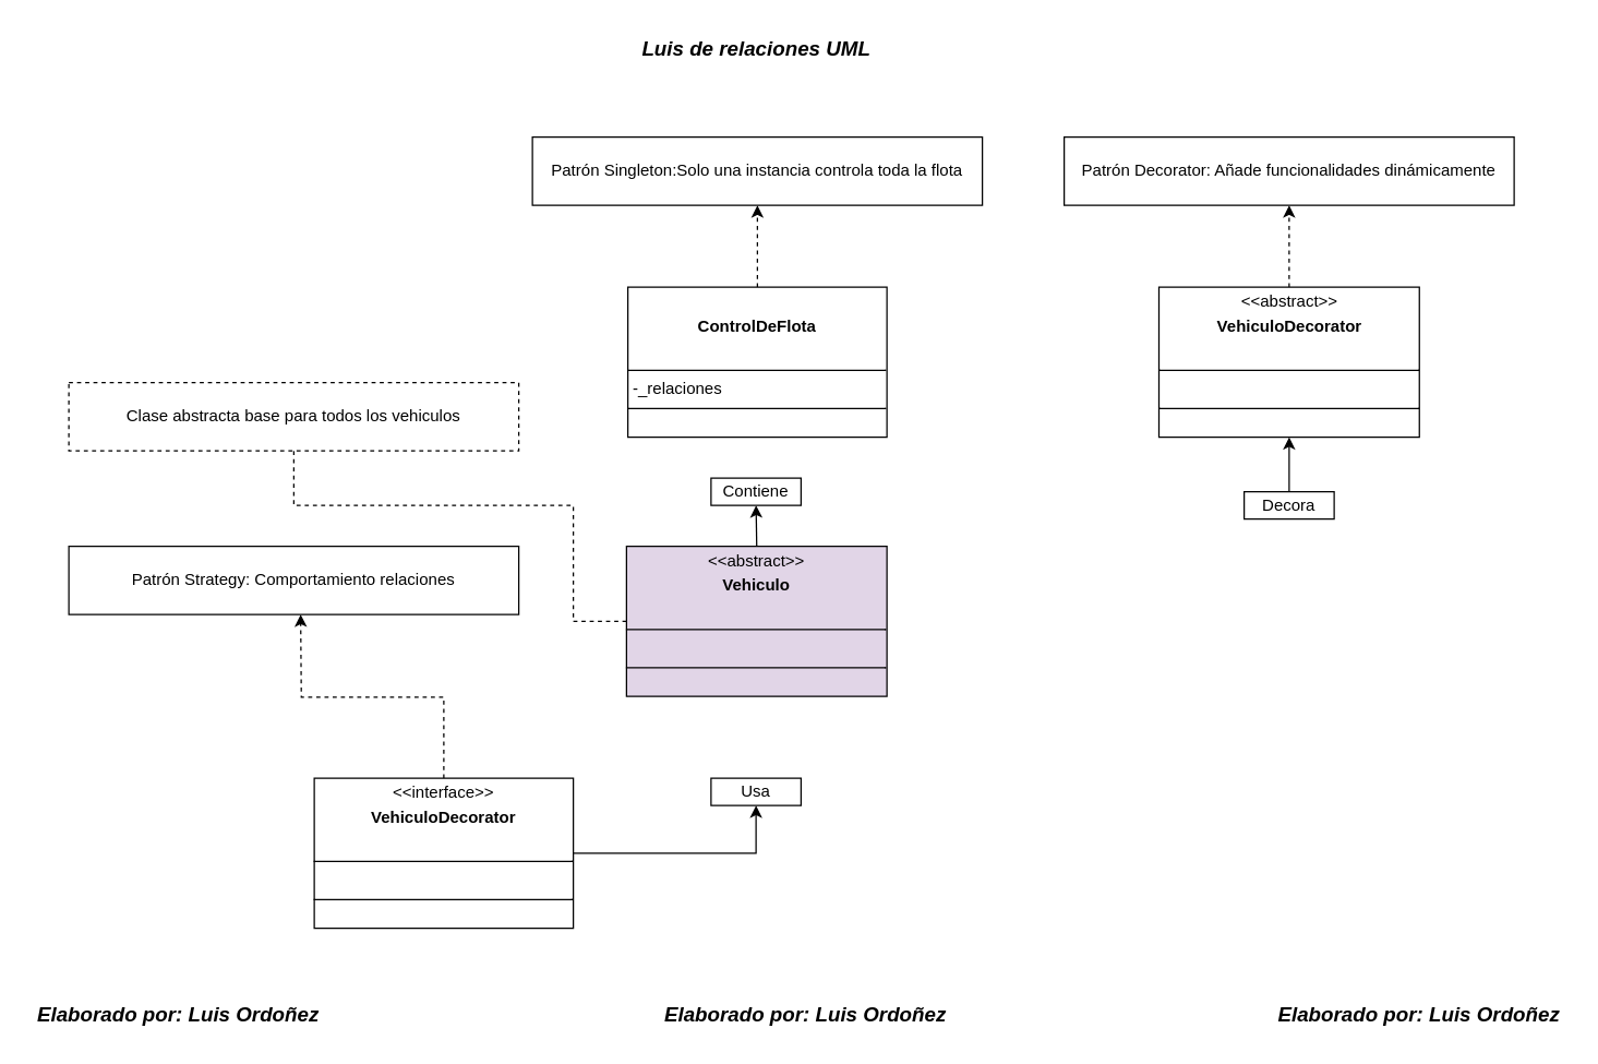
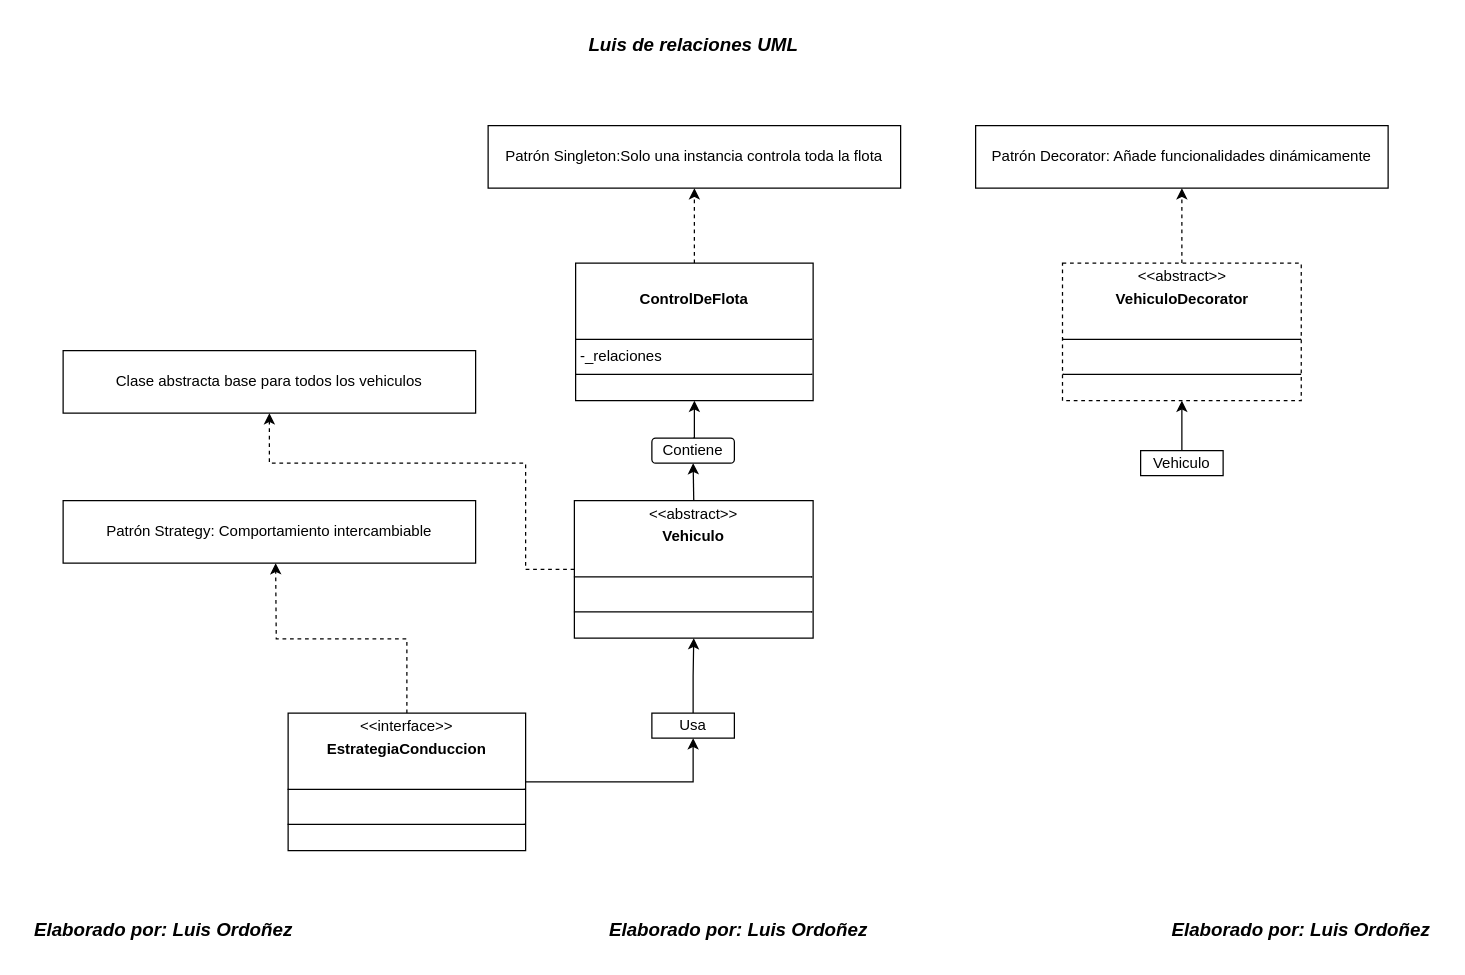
- <mxCell id="16" value="&lt;p style=&quot;margin:0px;margin-top:4px;text-align:center;&quot;&gt;&amp;lt;&amp;lt;abstract&amp;gt;&amp;gt;&lt;/p&gt;&lt;p style=&quot;margin:0px;margin-top:4px;text-align:center;&quot;&gt;&lt;b&gt;VehiculoDecorator&lt;/b&gt;&lt;/p&gt;&lt;p style=&quot;margin:0px;margin-top:4px;text-align:center;&quot;&gt;&lt;b&gt;&lt;br&gt;&lt;/b&gt;&lt;/p&gt;&lt;hr size=&quot;1&quot; style=&quot;border-style:solid;&quot;&gt;&lt;p style=&quot;margin:0px;margin-left:4px;&quot;&gt;&lt;br&gt;&lt;/p&gt;&lt;hr size=&quot;1&quot; style=&quot;border-style:solid;&quot;&gt;&lt;p style=&quot;margin:0px;margin-left:4px;&quot;&gt;&lt;br&gt;&lt;/p&gt;" style="verticalAlign=top;align=left;overflow=fill;html=1;whiteSpace=wrap;" vertex="1" parent="1"><mxGeometry x="849.5" y="210" width="191" height="110" as="geometry" /></mxCell>
+ <mxCell id="16" value="&lt;p style=&quot;margin:0px;margin-top:4px;text-align:center;&quot;&gt;&amp;lt;&amp;lt;abstract&amp;gt;&amp;gt;&lt;/p&gt;&lt;p style=&quot;margin:0px;margin-top:4px;text-align:center;&quot;&gt;&lt;b&gt;VehiculoDecorator&lt;/b&gt;&lt;/p&gt;&lt;p style=&quot;margin:0px;margin-top:4px;text-align:center;&quot;&gt;&lt;b&gt;&lt;br&gt;&lt;/b&gt;&lt;/p&gt;&lt;hr size=&quot;1&quot; style=&quot;border-style:solid;&quot;&gt;&lt;p style=&quot;margin:0px;margin-left:4px;&quot;&gt;&lt;br&gt;&lt;/p&gt;&lt;hr size=&quot;1&quot; style=&quot;border-style:solid;&quot;&gt;&lt;p style=&quot;margin:0px;margin-left:4px;&quot;&gt;&lt;br&gt;&lt;/p&gt;" style="verticalAlign=top;align=left;overflow=fill;html=1;whiteSpace=wrap;dashed=1;" vertex="1" parent="1"><mxGeometry x="849.5" y="210" width="191" height="110" as="geometry" /></mxCell>
- <mxCell id="21" value="Clase abstracta base para todos los vehiculos" style="html=1;whiteSpace=wrap;dashed=1;" vertex="1" parent="1"><mxGeometry x="50" y="280" width="330" height="50" as="geometry" /></mxCell>
+ <mxCell id="21" value="Clase abstracta base para todos los vehiculos" style="html=1;whiteSpace=wrap;" vertex="1" parent="1"><mxGeometry x="50" y="280" width="330" height="50" as="geometry" /></mxCell>
- <mxCell id="5" style="edgeStyle=orthogonalEdgeStyle;rounded=0;orthogonalLoop=1;jettySize=auto;html=1;exitX=0;exitY=0.5;exitDx=0;exitDy=0;entryX=0.5;entryY=1;entryDx=0;entryDy=0;dashed=1;endArrow=none;" edge="1" parent="1" source="6" target="21"><mxGeometry relative="1" as="geometry"><Array as="points"><mxPoint x="420" y="455" /><mxPoint x="420" y="370" /><mxPoint x="215" y="370" /></Array></mxGeometry></mxCell>
+ <mxCell id="5" style="edgeStyle=orthogonalEdgeStyle;rounded=0;orthogonalLoop=1;jettySize=auto;html=1;exitX=0;exitY=0.5;exitDx=0;exitDy=0;entryX=0.5;entryY=1;entryDx=0;entryDy=0;dashed=1;" edge="1" parent="1" source="6" target="21"><mxGeometry relative="1" as="geometry"><Array as="points"><mxPoint x="420" y="455" /><mxPoint x="420" y="370" /><mxPoint x="215" y="370" /></Array></mxGeometry></mxCell>
+ <mxCell id="7" style="edgeStyle=orthogonalEdgeStyle;rounded=0;orthogonalLoop=1;jettySize=auto;html=1;exitX=0.5;exitY=0;exitDx=0;exitDy=0;entryX=0.5;entryY=1;entryDx=0;entryDy=0;" edge="1" parent="1" source="8" target="3"><mxGeometry relative="1" as="geometry" /></mxCell>
- <mxCell id="8" value="Contiene" style="html=1;whiteSpace=wrap;" vertex="1" parent="1"><mxGeometry x="521" y="350" width="66" height="20" as="geometry" /></mxCell>
+ <mxCell id="8" value="Contiene" style="html=1;whiteSpace=wrap;rounded=1;" vertex="1" parent="1"><mxGeometry x="521" y="350" width="66" height="20" as="geometry" /></mxCell>
- <mxCell id="19" value="Decora" style="html=1;whiteSpace=wrap;" vertex="1" parent="1"><mxGeometry x="912" y="360" width="66" height="20" as="geometry" /></mxCell>
+ <mxCell id="19" value="Vehiculo" style="html=1;whiteSpace=wrap;" vertex="1" parent="1"><mxGeometry x="912" y="360" width="66" height="20" as="geometry" /></mxCell>
- <mxCell id="20" value="Patrón Strategy: Comportamiento relaciones" style="html=1;whiteSpace=wrap;" vertex="1" parent="1"><mxGeometry x="50" y="400" width="330" height="50" as="geometry" /></mxCell>
+ <mxCell id="20" value="Patrón Strategy: Comportamiento intercambiable" style="html=1;whiteSpace=wrap;" vertex="1" parent="1"><mxGeometry x="50" y="400" width="330" height="50" as="geometry" /></mxCell>
- <mxCell id="6" value="&lt;p style=&quot;margin:0px;margin-top:4px;text-align:center;&quot;&gt;&amp;lt;&amp;lt;abstract&amp;gt;&amp;gt;&lt;/p&gt;&lt;p style=&quot;margin:0px;margin-top:4px;text-align:center;&quot;&gt;&lt;b&gt;Vehiculo&lt;/b&gt;&lt;/p&gt;&lt;p style=&quot;margin:0px;margin-top:4px;text-align:center;&quot;&gt;&lt;b&gt;&lt;br&gt;&lt;/b&gt;&lt;/p&gt;&lt;hr size=&quot;1&quot; style=&quot;border-style:solid;&quot;&gt;&lt;p style=&quot;margin:0px;margin-left:4px;&quot;&gt;&lt;br&gt;&lt;/p&gt;&lt;hr size=&quot;1&quot; style=&quot;border-style:solid;&quot;&gt;&lt;p style=&quot;margin:0px;margin-left:4px;&quot;&gt;&lt;br&gt;&lt;/p&gt;" style="verticalAlign=top;align=left;overflow=fill;html=1;whiteSpace=wrap;fillColor=#e1d5e7;" vertex="1" parent="1"><mxGeometry x="459" y="400" width="191" height="110" as="geometry" /></mxCell>
+ <mxCell id="6" value="&lt;p style=&quot;margin:0px;margin-top:4px;text-align:center;&quot;&gt;&amp;lt;&amp;lt;abstract&amp;gt;&amp;gt;&lt;/p&gt;&lt;p style=&quot;margin:0px;margin-top:4px;text-align:center;&quot;&gt;&lt;b&gt;Vehiculo&lt;/b&gt;&lt;/p&gt;&lt;p style=&quot;margin:0px;margin-top:4px;text-align:center;&quot;&gt;&lt;b&gt;&lt;br&gt;&lt;/b&gt;&lt;/p&gt;&lt;hr size=&quot;1&quot; style=&quot;border-style:solid;&quot;&gt;&lt;p style=&quot;margin:0px;margin-left:4px;&quot;&gt;&lt;br&gt;&lt;/p&gt;&lt;hr size=&quot;1&quot; style=&quot;border-style:solid;&quot;&gt;&lt;p style=&quot;margin:0px;margin-left:4px;&quot;&gt;&lt;br&gt;&lt;/p&gt;" style="verticalAlign=top;align=left;overflow=fill;html=1;whiteSpace=wrap;" vertex="1" parent="1"><mxGeometry x="459" y="400" width="191" height="110" as="geometry" /></mxCell>
+ <mxCell id="12" style="edgeStyle=orthogonalEdgeStyle;rounded=0;orthogonalLoop=1;jettySize=auto;html=1;exitX=0.5;exitY=0;exitDx=0;exitDy=0;entryX=0.5;entryY=1;entryDx=0;entryDy=0;" edge="1" parent="1" source="13" target="6"><mxGeometry relative="1" as="geometry" /></mxCell>
- <mxCell id="11" value="&lt;p style=&quot;margin:0px;margin-top:4px;text-align:center;&quot;&gt;&amp;lt;&amp;lt;interface&amp;gt;&amp;gt;&lt;/p&gt;&lt;p style=&quot;margin:0px;margin-top:4px;text-align:center;&quot;&gt;&lt;b&gt;VehiculoDecorator&lt;/b&gt;&lt;/p&gt;&lt;p style=&quot;margin:0px;margin-top:4px;text-align:center;&quot;&gt;&lt;b&gt;&lt;br&gt;&lt;/b&gt;&lt;/p&gt;&lt;hr size=&quot;1&quot; style=&quot;border-style:solid;&quot;&gt;&lt;p style=&quot;margin:0px;margin-left:4px;&quot;&gt;&lt;br&gt;&lt;/p&gt;&lt;hr size=&quot;1&quot; style=&quot;border-style:solid;&quot;&gt;&lt;p style=&quot;margin:0px;margin-left:4px;&quot;&gt;&lt;br&gt;&lt;/p&gt;" style="verticalAlign=top;align=left;overflow=fill;html=1;whiteSpace=wrap;" vertex="1" parent="1"><mxGeometry x="230" y="570" width="190" height="110" as="geometry" /></mxCell>
+ <mxCell id="11" value="&lt;p style=&quot;margin:0px;margin-top:4px;text-align:center;&quot;&gt;&amp;lt;&amp;lt;interface&amp;gt;&amp;gt;&lt;/p&gt;&lt;p style=&quot;margin:0px;margin-top:4px;text-align:center;&quot;&gt;&lt;b&gt;EstrategiaConduccion&lt;/b&gt;&lt;/p&gt;&lt;p style=&quot;margin:0px;margin-top:4px;text-align:center;&quot;&gt;&lt;b&gt;&lt;br&gt;&lt;/b&gt;&lt;/p&gt;&lt;hr size=&quot;1&quot; style=&quot;border-style:solid;&quot;&gt;&lt;p style=&quot;margin:0px;margin-left:4px;&quot;&gt;&lt;br&gt;&lt;/p&gt;&lt;hr size=&quot;1&quot; style=&quot;border-style:solid;&quot;&gt;&lt;p style=&quot;margin:0px;margin-left:4px;&quot;&gt;&lt;br&gt;&lt;/p&gt;" style="verticalAlign=top;align=left;overflow=fill;html=1;whiteSpace=wrap;" vertex="1" parent="1"><mxGeometry x="230" y="570" width="190" height="110" as="geometry" /></mxCell>
